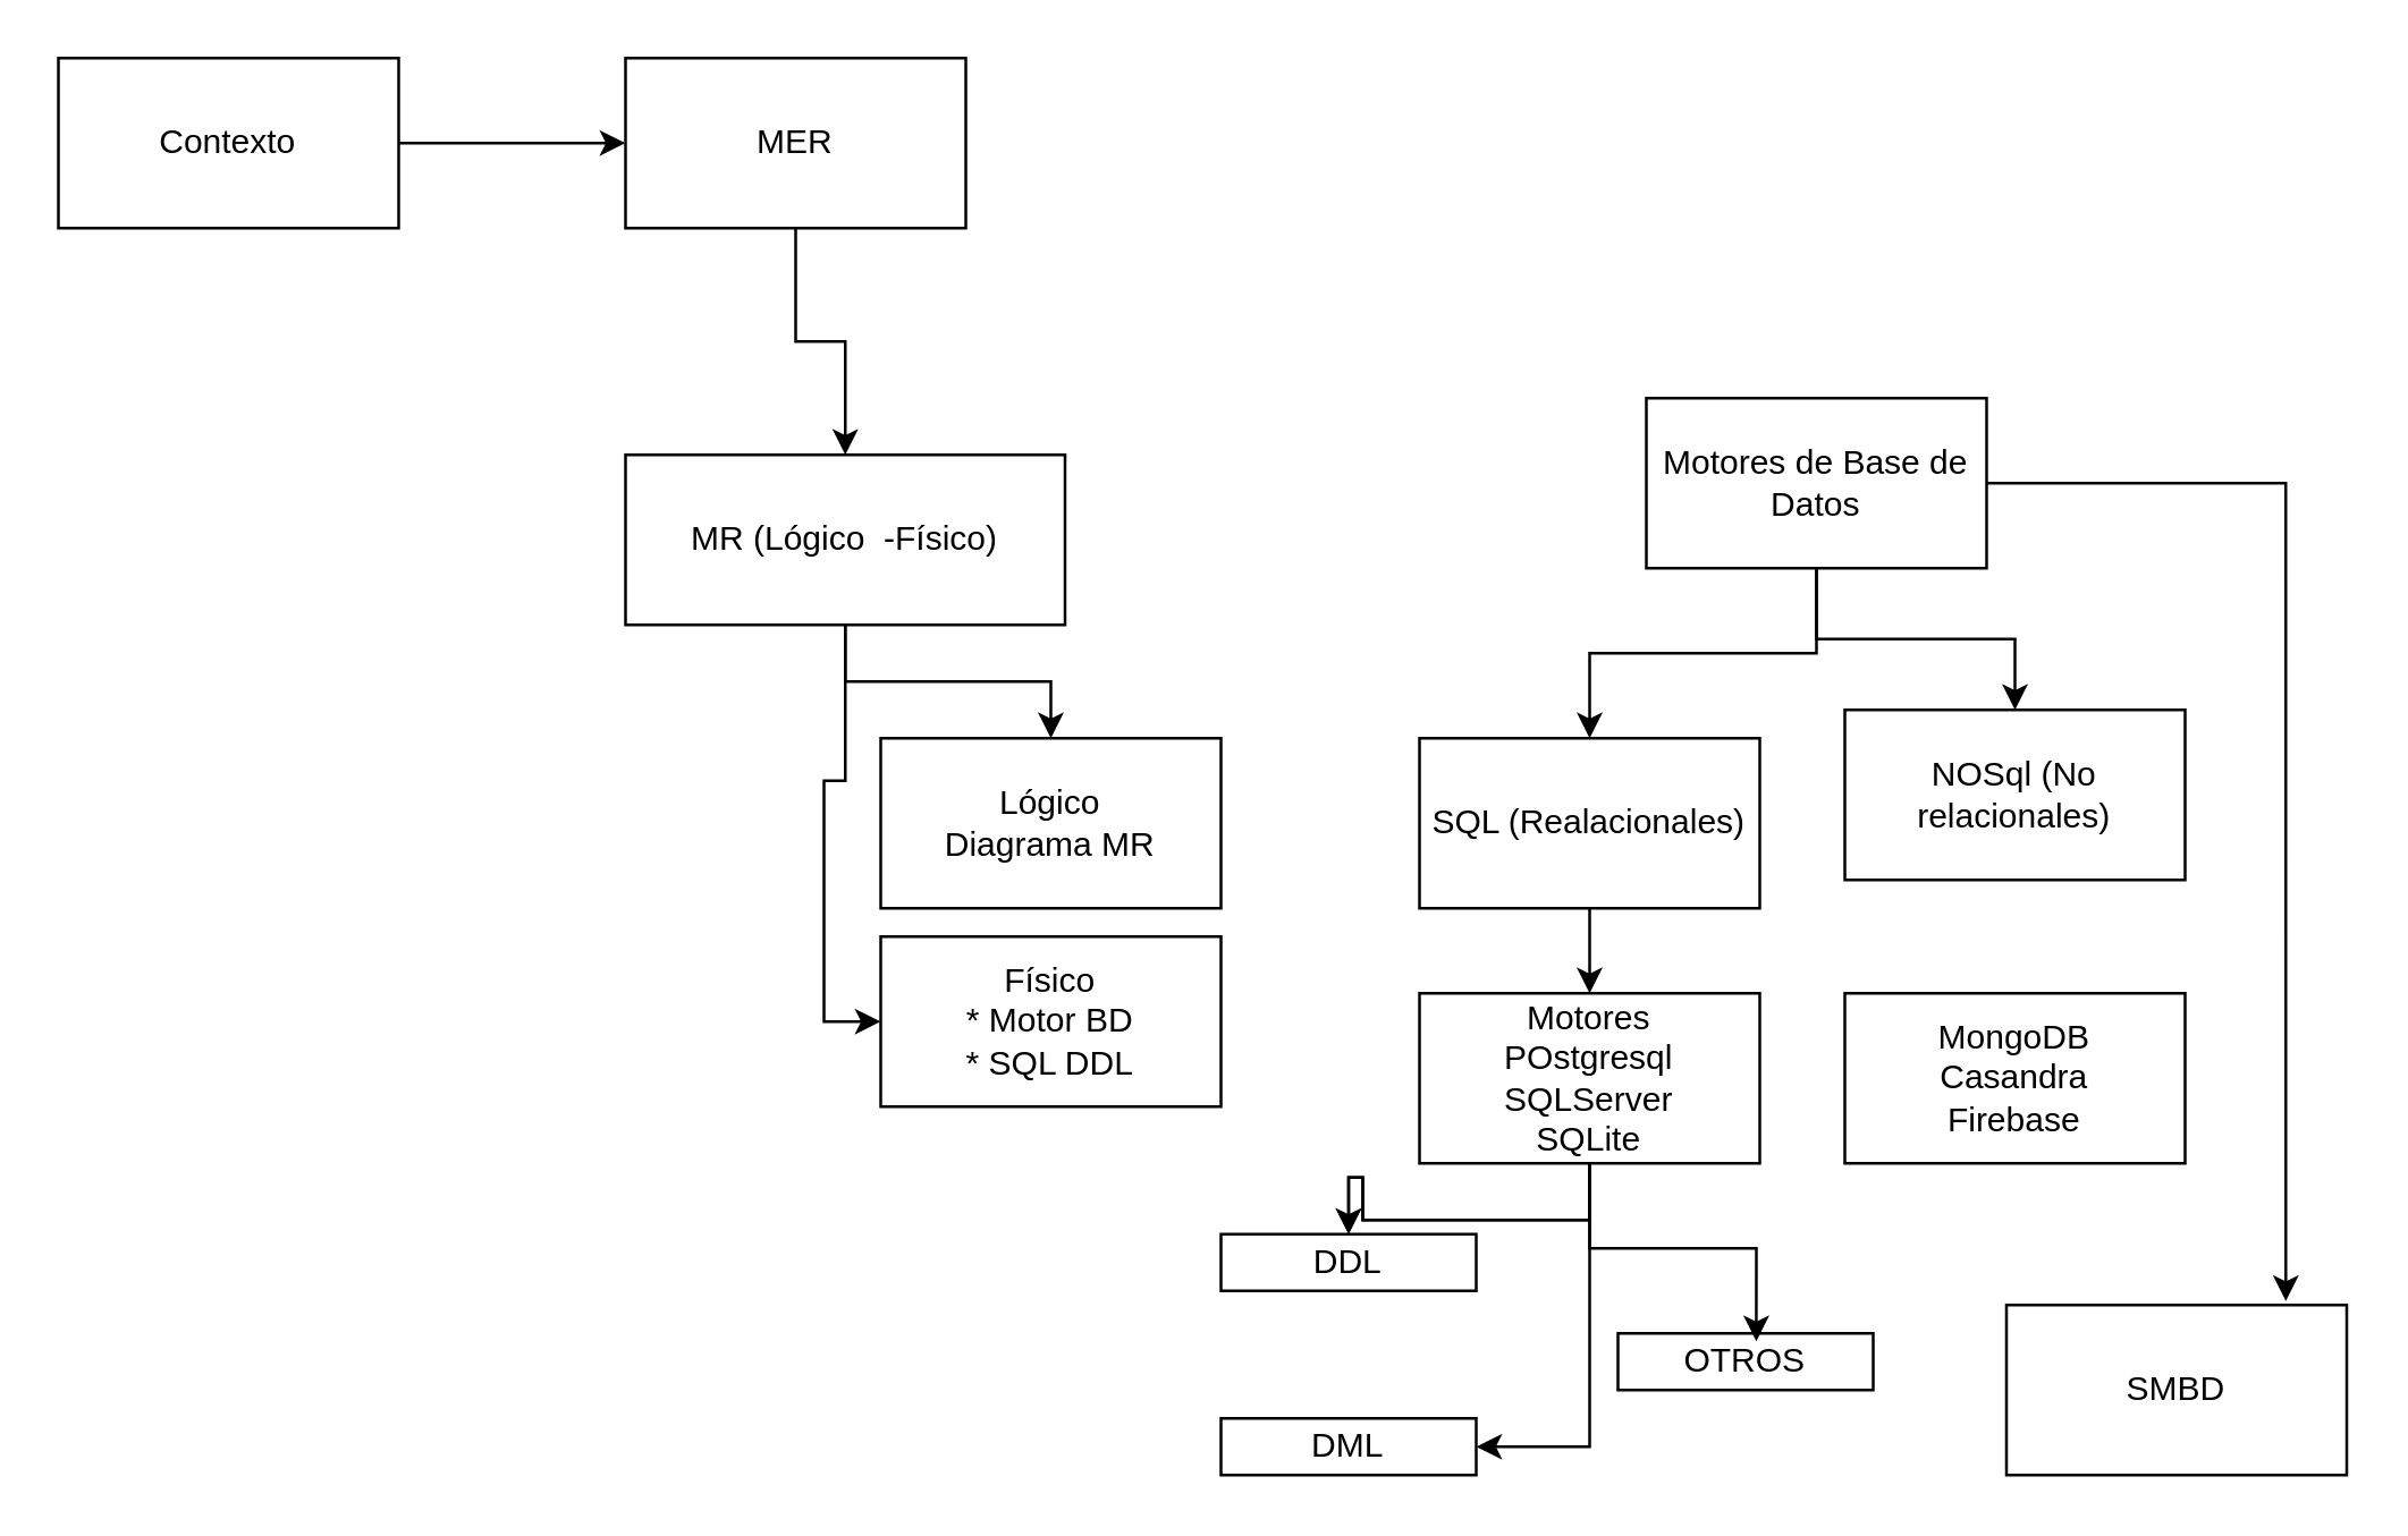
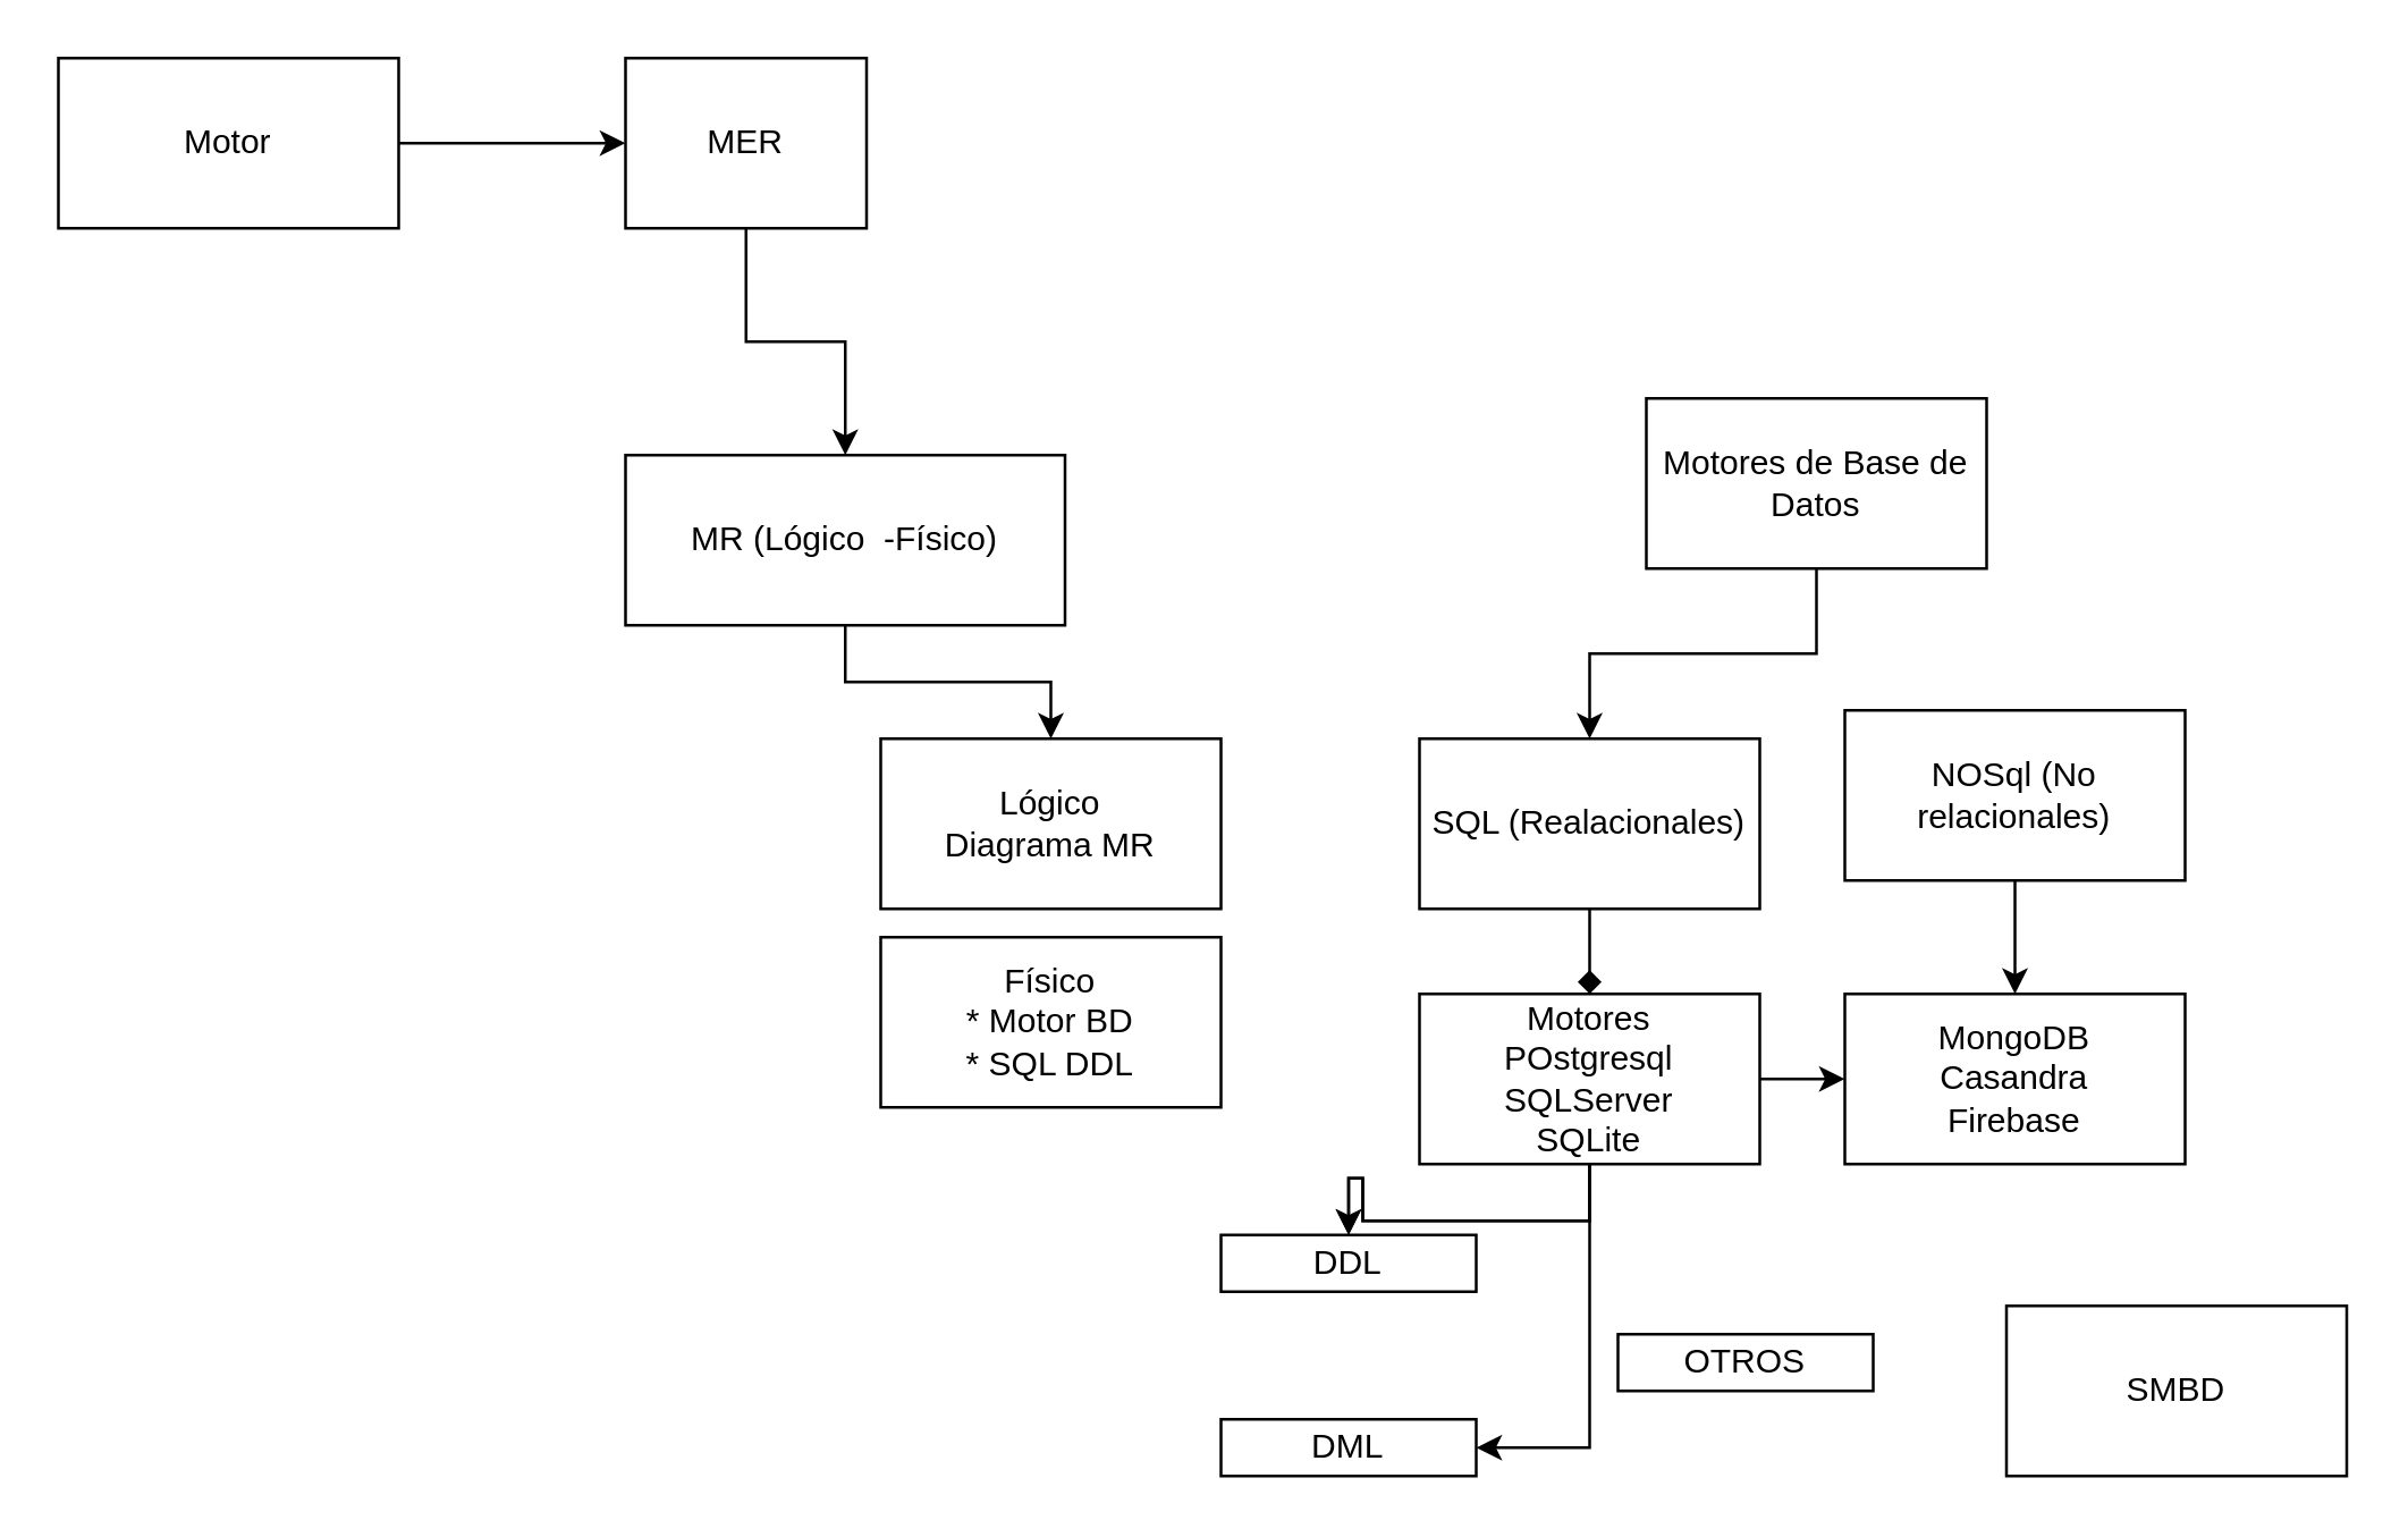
- <mxCell id="3" value="Contexto" style="rounded=0;whiteSpace=wrap;html=1;" parent="1" vertex="1"><mxGeometry x="20" y="20" width="120" height="60" as="geometry" /></mxCell>
+ <mxCell id="3" value="Motor" style="rounded=0;whiteSpace=wrap;html=1;" parent="1" vertex="1"><mxGeometry x="20" y="20" width="120" height="60" as="geometry" /></mxCell>
- <mxCell id="5" value="MER" style="whiteSpace=wrap;html=1;rounded=0;" parent="1" vertex="1"><mxGeometry x="220" y="20" width="120" height="60" as="geometry" /></mxCell>
+ <mxCell id="5" value="MER" style="whiteSpace=wrap;html=1;rounded=0;" parent="1" vertex="1"><mxGeometry x="220" y="20" width="85" height="60" as="geometry" /></mxCell>
- <mxCell id="12" style="edgeStyle=orthogonalEdgeStyle;rounded=0;orthogonalLoop=1;jettySize=auto;html=1;entryX=0.5;entryY=0;entryDx=0;entryDy=0;" parent="1" source="14" target="18" edge="1"><mxGeometry relative="1" as="geometry" /></mxCell>
- <mxCell id="13" style="edgeStyle=orthogonalEdgeStyle;rounded=0;orthogonalLoop=1;jettySize=auto;html=1;entryX=0.821;entryY=-0.023;entryDx=0;entryDy=0;entryPerimeter=0;" parent="1" source="14" target="28" edge="1"><mxGeometry relative="1" as="geometry"><mxPoint x="810" y="500" as="targetPoint" /></mxGeometry></mxCell>
- <mxCell id="7" style="edgeStyle=orthogonalEdgeStyle;rounded=0;orthogonalLoop=1;jettySize=auto;html=1;entryX=0;entryY=0.5;entryDx=0;entryDy=0;" parent="1" source="8" target="10" edge="1"><mxGeometry relative="1" as="geometry" /></mxCell>
+ <mxCell id="17" style="edgeStyle=orthogonalEdgeStyle;rounded=0;orthogonalLoop=1;jettySize=auto;html=1;entryX=0.5;entryY=0;entryDx=0;entryDy=0;" parent="1" source="18" target="23" edge="1"><mxGeometry relative="1" as="geometry" /></mxCell>
- <mxCell id="15" style="edgeStyle=orthogonalEdgeStyle;rounded=0;orthogonalLoop=1;jettySize=auto;html=1;entryX=0.5;entryY=0;entryDx=0;entryDy=0;" parent="1" source="16" target="22" edge="1"><mxGeometry relative="1" as="geometry" /></mxCell>
+ <mxCell id="15" style="edgeStyle=orthogonalEdgeStyle;rounded=0;orthogonalLoop=1;jettySize=auto;html=1;entryX=0.5;entryY=0;entryDx=0;entryDy=0;endArrow=diamond;" parent="1" source="16" target="22" edge="1"><mxGeometry relative="1" as="geometry" /></mxCell>
- <mxCell id="27" style="edgeStyle=orthogonalEdgeStyle;rounded=0;orthogonalLoop=1;jettySize=auto;html=1;entryX=0.542;entryY=0.141;entryDx=0;entryDy=0;entryPerimeter=0;" parent="1" source="22" target="26" edge="1"><mxGeometry relative="1" as="geometry" /></mxCell>
+ <mxCell id="27" style="edgeStyle=orthogonalEdgeStyle;rounded=0;orthogonalLoop=1;jettySize=auto;html=1;" parent="1" source="22" target="23" edge="1"><mxGeometry relative="1" as="geometry" /></mxCell>
